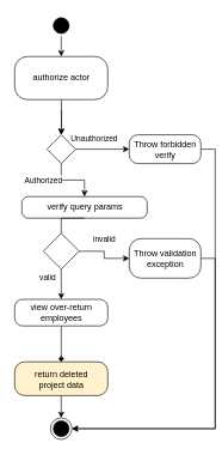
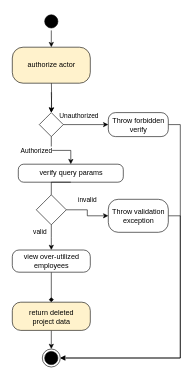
- <mxCell id="25" value="authorize actor" style="html=1;rounded=1;arcSize=30;" parent="1" vertex="1"><mxGeometry x="20" y="78" width="130" height="60" as="geometry" /></mxCell>
+ <mxCell id="25" value="authorize actor" style="html=1;rounded=1;arcSize=30;fillColor=#fff2cc;" parent="1" vertex="1"><mxGeometry x="20" y="78" width="130" height="60" as="geometry" /></mxCell>
- <mxCell id="19" value="view over-return&lt;br&gt;employees" style="html=1;rounded=1;arcSize=30;" parent="1" vertex="1"><mxGeometry x="20" y="416" width="130" height="37" as="geometry" /></mxCell>
+ <mxCell id="19" value="view over-utilized&lt;br&gt;employees" style="html=1;rounded=1;arcSize=30;" parent="1" vertex="1"><mxGeometry x="20" y="416" width="130" height="37" as="geometry" /></mxCell>
